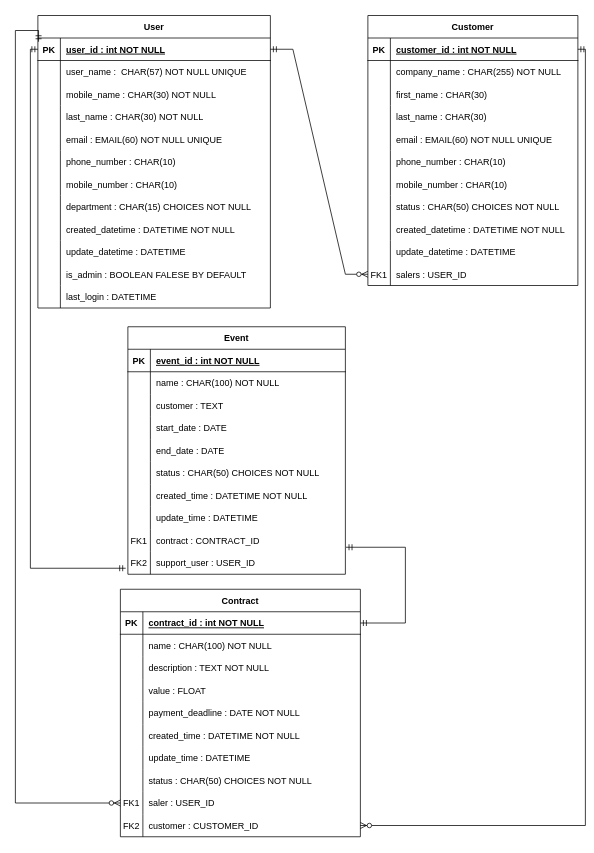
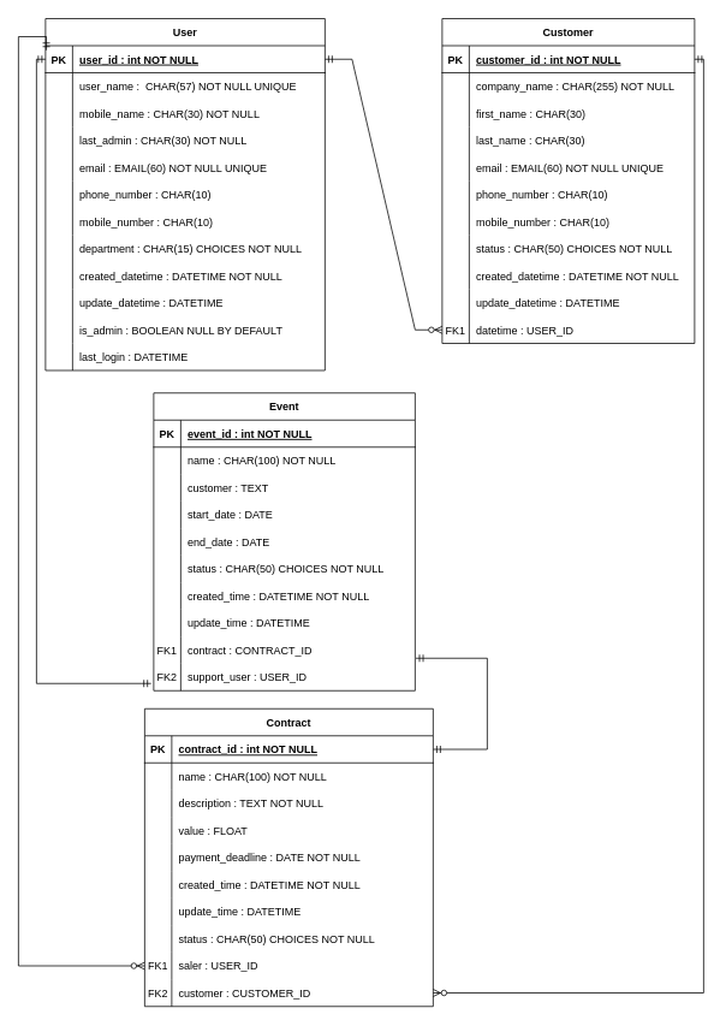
- <mxCell id="14" value="last_name : CHAR(30) NOT NULL" style="shape=partialRectangle;connectable=0;fillColor=none;top=0;left=0;bottom=0;right=0;align=left;spacingLeft=6;overflow=hidden;" vertex="1" parent="12"><mxGeometry x="30" width="280" height="30" as="geometry"><mxRectangle width="280" height="30" as="alternateBounds" /></mxGeometry></mxCell>
+ <mxCell id="14" value="last_admin : CHAR(30) NOT NULL" style="shape=partialRectangle;connectable=0;fillColor=none;top=0;left=0;bottom=0;right=0;align=left;spacingLeft=6;overflow=hidden;" vertex="1" parent="12"><mxGeometry x="30" width="280" height="30" as="geometry"><mxRectangle width="280" height="30" as="alternateBounds" /></mxGeometry></mxCell>
- <mxCell id="35" value="is_admin : BOOLEAN FALESE BY DEFAULT" style="shape=partialRectangle;connectable=0;fillColor=none;top=0;left=0;bottom=0;right=0;align=left;spacingLeft=6;overflow=hidden;" vertex="1" parent="33"><mxGeometry x="30" width="280" height="30" as="geometry"><mxRectangle width="280" height="30" as="alternateBounds" /></mxGeometry></mxCell>
+ <mxCell id="35" value="is_admin : BOOLEAN NULL BY DEFAULT" style="shape=partialRectangle;connectable=0;fillColor=none;top=0;left=0;bottom=0;right=0;align=left;spacingLeft=6;overflow=hidden;" vertex="1" parent="33"><mxGeometry x="30" width="280" height="30" as="geometry"><mxRectangle width="280" height="30" as="alternateBounds" /></mxGeometry></mxCell>
- <mxCell id="72" value="salers : USER_ID" style="shape=partialRectangle;connectable=0;fillColor=none;top=0;left=0;bottom=0;right=0;align=left;spacingLeft=6;overflow=hidden;" vertex="1" parent="70"><mxGeometry x="30" width="250" height="30" as="geometry"><mxRectangle width="250" height="30" as="alternateBounds" /></mxGeometry></mxCell>
+ <mxCell id="72" value="datetime : USER_ID" style="shape=partialRectangle;connectable=0;fillColor=none;top=0;left=0;bottom=0;right=0;align=left;spacingLeft=6;overflow=hidden;" vertex="1" parent="70"><mxGeometry x="30" width="250" height="30" as="geometry"><mxRectangle width="250" height="30" as="alternateBounds" /></mxGeometry></mxCell>
